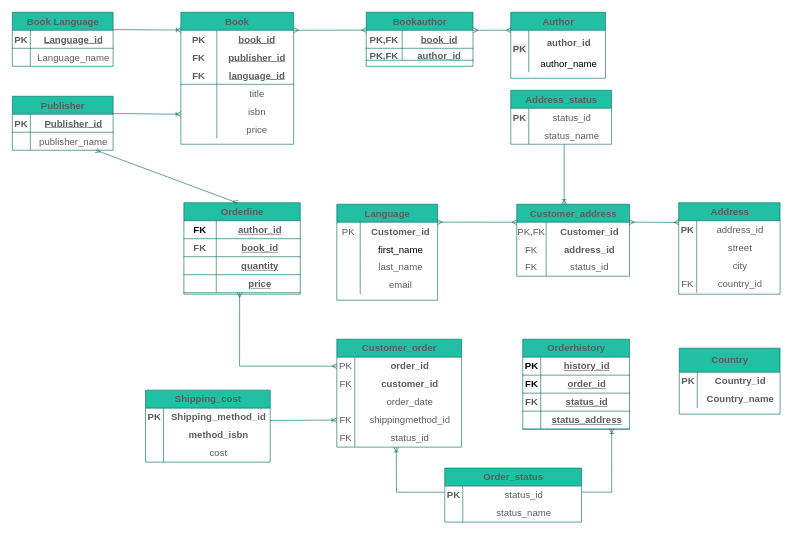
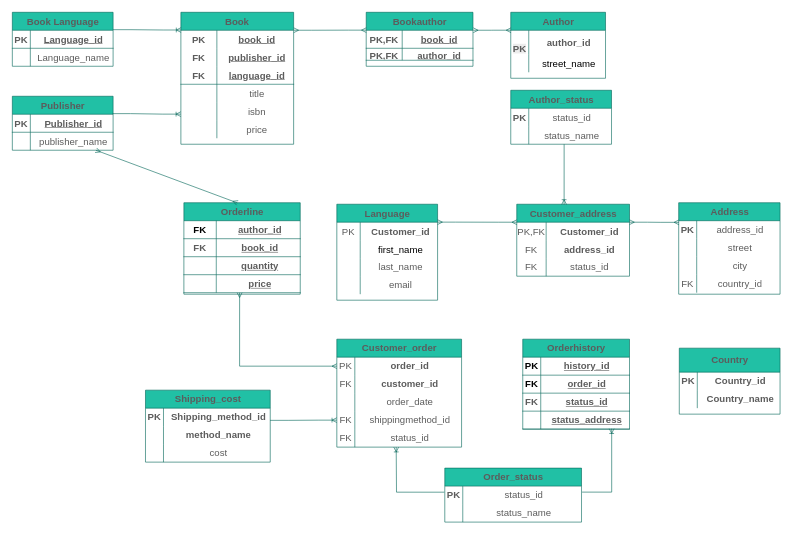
- <mxCell id="105" value="&lt;div&gt;&lt;span style=&quot;color: light-dark(rgb(0, 0, 0), rgb(255, 255, 255));&quot;&gt;author_name&lt;/span&gt;&lt;/div&gt;" style="shape=partialRectangle;connectable=0;fillColor=none;top=0;left=0;bottom=0;right=0;align=center;spacingLeft=6;overflow=hidden;whiteSpace=wrap;html=1;labelBackgroundColor=none;strokeColor=#006658;fontColor=#5C5C5C;rounded=0;fontSize=16;labelBorderColor=none;" vertex="1" parent="103"><mxGeometry x="30" width="128" height="30" as="geometry"><mxRectangle width="128" height="30" as="alternateBounds" /></mxGeometry></mxCell>
+ <mxCell id="105" value="&lt;div&gt;&lt;span style=&quot;color: light-dark(rgb(0, 0, 0), rgb(255, 255, 255));&quot;&gt;street_name&lt;/span&gt;&lt;/div&gt;" style="shape=partialRectangle;connectable=0;fillColor=none;top=0;left=0;bottom=0;right=0;align=center;spacingLeft=6;overflow=hidden;whiteSpace=wrap;html=1;labelBackgroundColor=none;strokeColor=#006658;fontColor=#5C5C5C;rounded=0;fontSize=16;labelBorderColor=none;" vertex="1" parent="103"><mxGeometry x="30" width="128" height="30" as="geometry"><mxRectangle width="128" height="30" as="alternateBounds" /></mxGeometry></mxCell>
- <mxCell id="92" value="Address_status" style="shape=table;startSize=30;container=1;collapsible=1;childLayout=tableLayout;fixedRows=1;rowLines=0;fontStyle=1;align=center;resizeLast=1;html=1;labelBackgroundColor=none;fillColor=#21C0A5;strokeColor=#006658;fontColor=#5C5C5C;rounded=0;fontSize=16;labelBorderColor=none;" vertex="1" parent="1"><mxGeometry x="851" y="150" width="168" height="90" as="geometry" /></mxCell>
+ <mxCell id="92" value="Author_status" style="shape=table;startSize=30;container=1;collapsible=1;childLayout=tableLayout;fixedRows=1;rowLines=0;fontStyle=1;align=center;resizeLast=1;html=1;labelBackgroundColor=none;fillColor=#21C0A5;strokeColor=#006658;fontColor=#5C5C5C;rounded=0;fontSize=16;labelBorderColor=none;" vertex="1" parent="1"><mxGeometry x="851" y="150" width="168" height="90" as="geometry" /></mxCell>
- <mxCell id="74" value="&lt;span style=&quot;font-weight: 700; text-wrap-mode: nowrap;&quot;&gt;method_isbn&lt;/span&gt;" style="shape=partialRectangle;connectable=0;fillColor=none;top=0;left=0;bottom=0;right=0;align=center;spacingLeft=6;overflow=hidden;whiteSpace=wrap;html=1;labelBackgroundColor=none;strokeColor=#006658;fontColor=#5C5C5C;rounded=0;fontSize=16;labelBorderColor=none;" vertex="1" parent="72"><mxGeometry x="30" width="178" height="30" as="geometry"><mxRectangle width="178" height="30" as="alternateBounds" /></mxGeometry></mxCell>
+ <mxCell id="74" value="&lt;span style=&quot;font-weight: 700; text-wrap-mode: nowrap;&quot;&gt;method_name&lt;/span&gt;" style="shape=partialRectangle;connectable=0;fillColor=none;top=0;left=0;bottom=0;right=0;align=center;spacingLeft=6;overflow=hidden;whiteSpace=wrap;html=1;labelBackgroundColor=none;strokeColor=#006658;fontColor=#5C5C5C;rounded=0;fontSize=16;labelBorderColor=none;" vertex="1" parent="72"><mxGeometry x="30" width="178" height="30" as="geometry"><mxRectangle width="178" height="30" as="alternateBounds" /></mxGeometry></mxCell>
